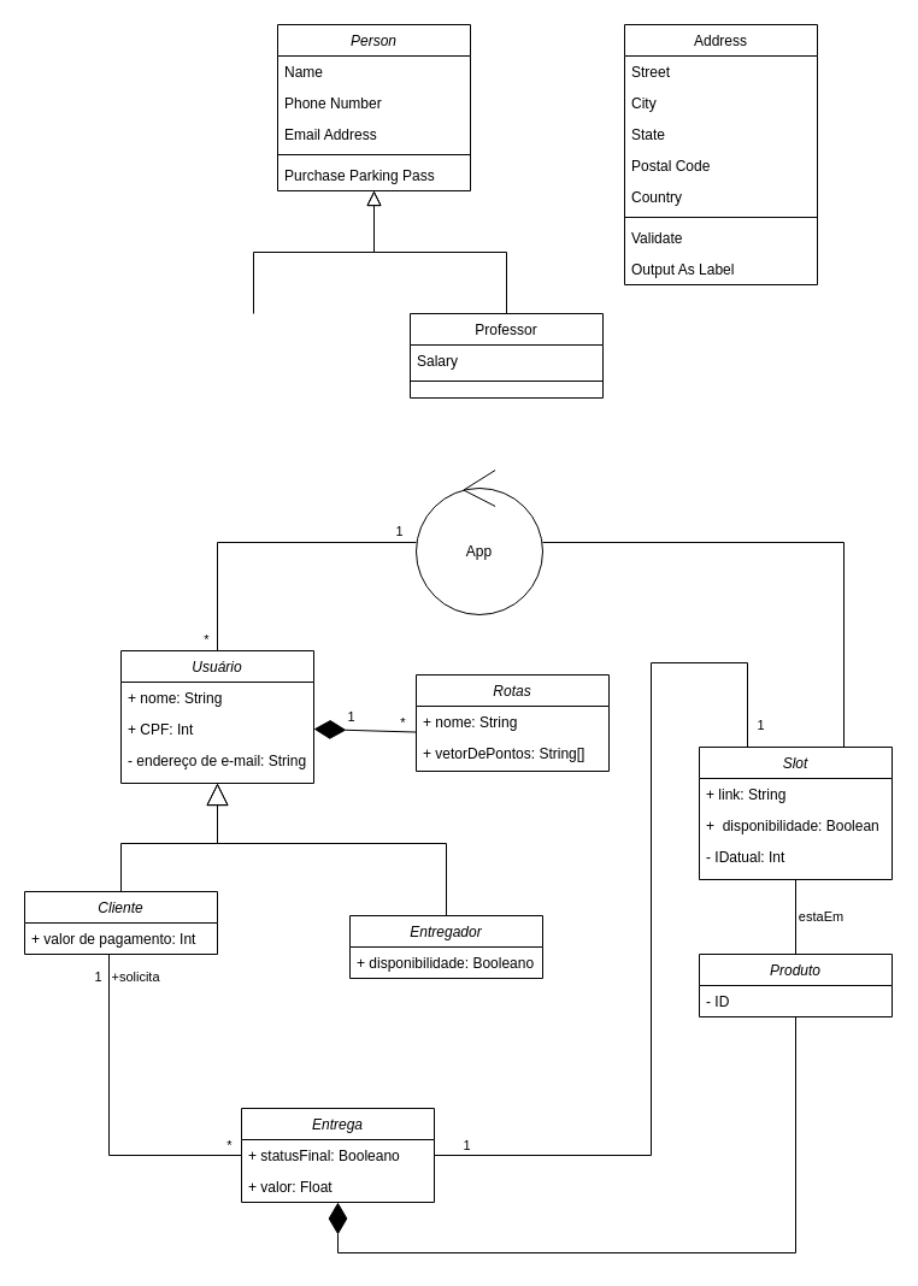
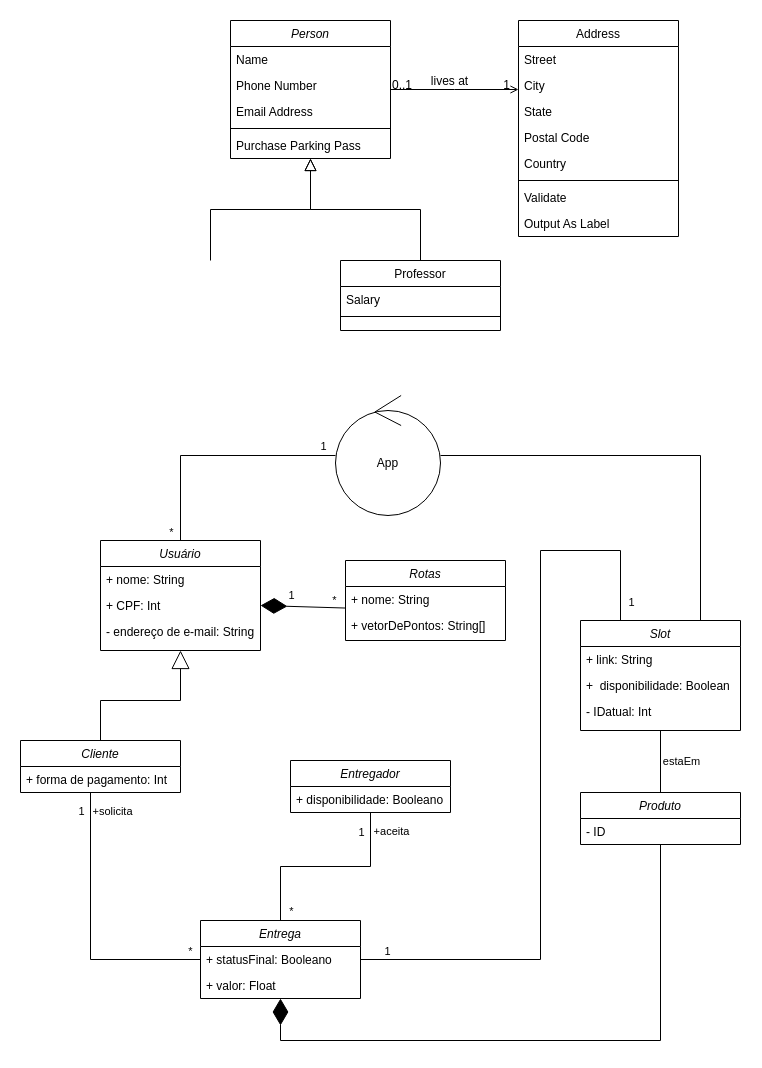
+ <mxCell id="22" value="" style="endArrow=open;shadow=0;strokeWidth=1;rounded=0;endFill=1;edgeStyle=elbowEdgeStyle;elbow=vertical;" parent="1" source="2" target="13" edge="1"><mxGeometry x="0.5" y="41" relative="1" as="geometry"><mxPoint x="390" y="92" as="sourcePoint" /><mxPoint x="550" y="92" as="targetPoint" /><mxPoint x="-40" y="32" as="offset" /></mxGeometry></mxCell>
+ <mxCell id="23" value="0..1" style="resizable=0;align=left;verticalAlign=bottom;labelBackgroundColor=none;fontSize=12;" parent="22" connectable="0" vertex="1"><mxGeometry x="-1" relative="1" as="geometry"><mxPoint y="4" as="offset" /></mxGeometry></mxCell>
+ <mxCell id="24" value="1" style="resizable=0;align=right;verticalAlign=bottom;labelBackgroundColor=none;fontSize=12;" parent="22" connectable="0" vertex="1"><mxGeometry x="1" relative="1" as="geometry"><mxPoint x="-7" y="4" as="offset" /></mxGeometry></mxCell>
+ <mxCell id="25" value="lives at" style="text;html=1;resizable=0;points=[];;align=center;verticalAlign=middle;labelBackgroundColor=none;rounded=0;shadow=0;strokeWidth=1;fontSize=12;" parent="22" vertex="1" connectable="0"><mxGeometry x="0.5" y="49" relative="1" as="geometry"><mxPoint x="-38" y="40" as="offset" /></mxGeometry></mxCell>
- <mxCell id="56" value="App" style="ellipse;shape=umlControl;whiteSpace=wrap;html=1;" vertex="1" parent="1"><mxGeometry x="345" y="390" width="105" height="120" as="geometry" /></mxCell>
+ <mxCell id="56" value="App" style="ellipse;shape=umlControl;whiteSpace=wrap;html=1;" vertex="1" parent="1"><mxGeometry x="335" y="395" width="105" height="120" as="geometry" /></mxCell>
- <mxCell id="42" value="" style="endArrow=block;endSize=16;endFill=0;html=1;rounded=0;exitX=0.5;exitY=0;exitDx=0;exitDy=0;entryX=0.5;entryY=1;entryDx=0;entryDy=0;" edge="1" parent="1" source="40" target="26"><mxGeometry width="160" relative="1" as="geometry"><mxPoint x="410" y="670" as="sourcePoint" /><mxPoint x="570" y="670" as="targetPoint" /><Array as="points"><mxPoint x="370" y="700" /><mxPoint x="180" y="700" /></Array></mxGeometry></mxCell>
- <mxCell id="35" value="+ valor de pagamento: Int" style="text;align=left;verticalAlign=top;spacingLeft=4;spacingRight=4;overflow=hidden;rotatable=0;points=[[0,0.5],[1,0.5]];portConstraint=eastwest;rounded=0;shadow=0;html=0;" vertex="1" parent="34"><mxGeometry y="26" width="160" height="26" as="geometry" /></mxCell>
+ <mxCell id="35" value="+ forma de pagamento: Int" style="text;align=left;verticalAlign=top;spacingLeft=4;spacingRight=4;overflow=hidden;rotatable=0;points=[[0,0.5],[1,0.5]];portConstraint=eastwest;rounded=0;shadow=0;html=0;" vertex="1" parent="34"><mxGeometry y="26" width="160" height="26" as="geometry" /></mxCell>
+ <mxCell id="36" style="edgeStyle=orthogonalEdgeStyle;rounded=0;orthogonalLoop=1;jettySize=auto;html=1;startArrow=none;startFill=0;endArrow=none;endFill=0;" edge="1" parent="1" source="40" target="57"><mxGeometry relative="1" as="geometry" /></mxCell>
+ <mxCell id="37" value="*" style="edgeLabel;html=1;align=center;verticalAlign=middle;resizable=0;points=[];" vertex="1" connectable="0" parent="36"><mxGeometry x="0.784" y="3" relative="1" as="geometry"><mxPoint x="7" y="11" as="offset" /></mxGeometry></mxCell>
+ <mxCell id="38" value="1" style="edgeLabel;html=1;align=center;verticalAlign=middle;resizable=0;points=[];" vertex="1" connectable="0" parent="36"><mxGeometry x="-0.81" relative="1" as="geometry"><mxPoint x="-10" as="offset" /></mxGeometry></mxCell>
+ <mxCell id="39" value="+aceita" style="edgeLabel;html=1;align=center;verticalAlign=middle;resizable=0;points=[];" vertex="1" connectable="0" parent="36"><mxGeometry x="-0.627" y="2" relative="1" as="geometry"><mxPoint x="18" y="-19" as="offset" /></mxGeometry></mxCell>
